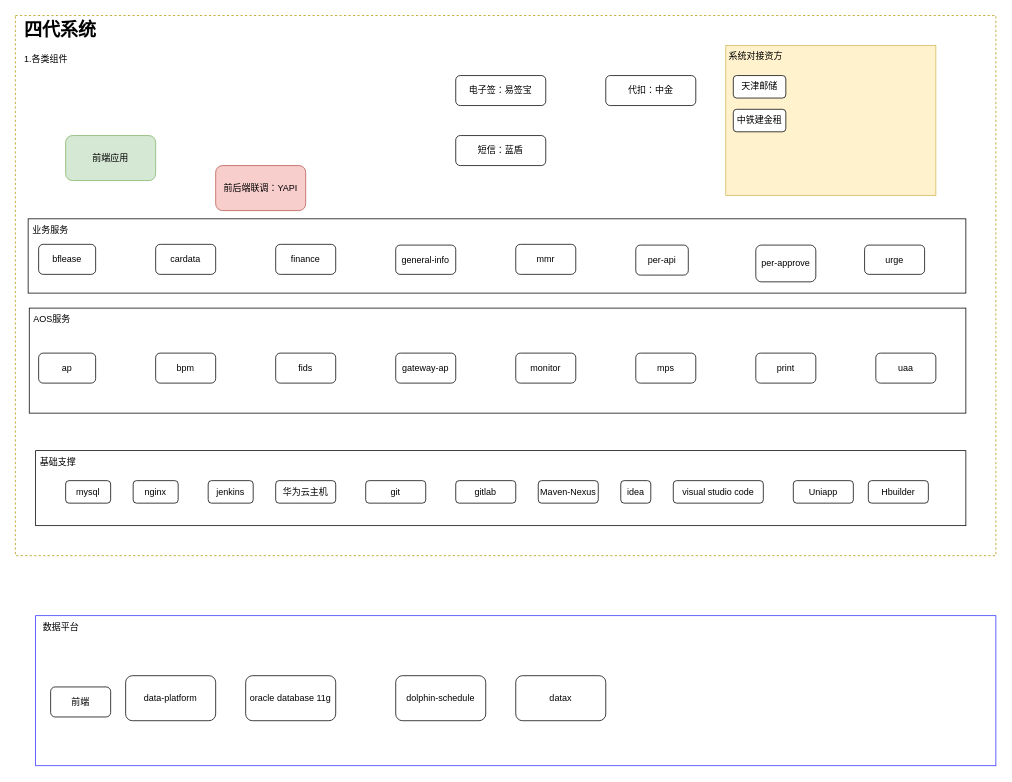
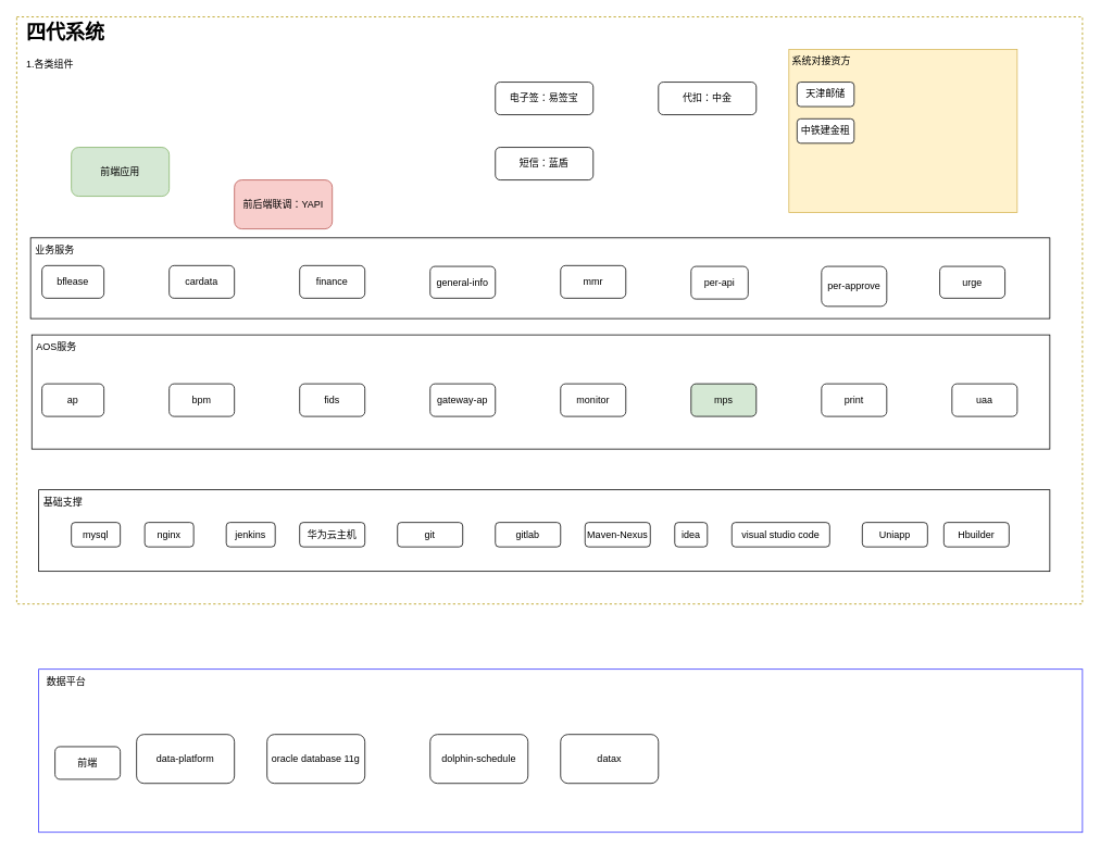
- <mxCell id="15" value="mps" style="rounded=1;whiteSpace=wrap;html=1;" parent="1" vertex="1"><mxGeometry y="470" width="80" height="40" as="geometry" x="847" /></mxCell>
+ <mxCell id="15" value="mps" style="rounded=1;whiteSpace=wrap;html=1;fillColor=#d5e8d4;" parent="1" vertex="1"><mxGeometry y="470" width="80" height="40" as="geometry" x="847" /></mxCell>
